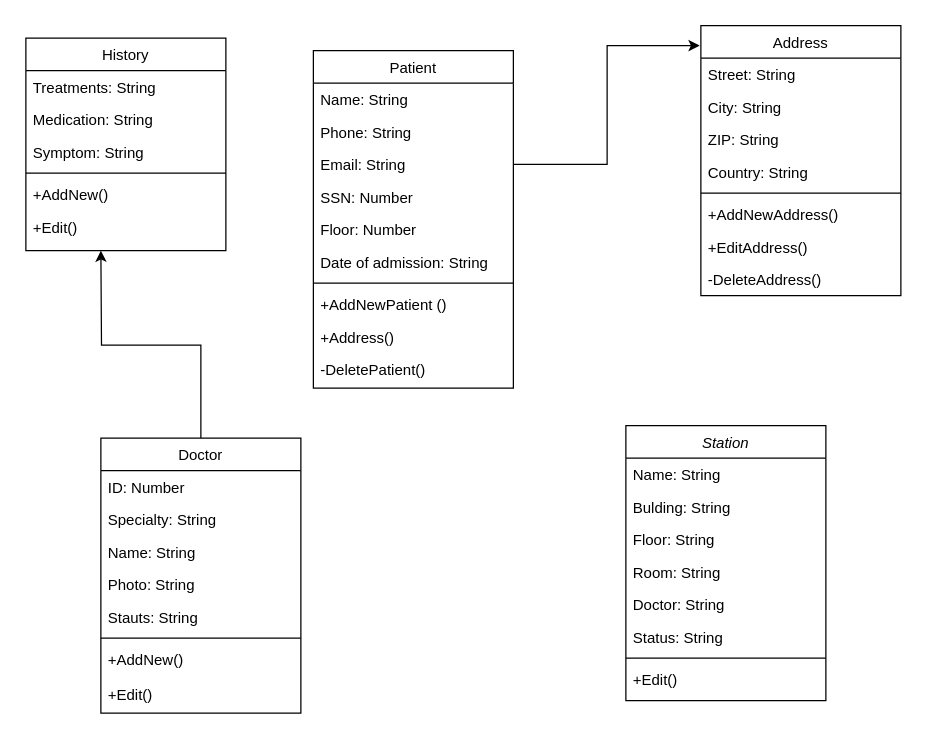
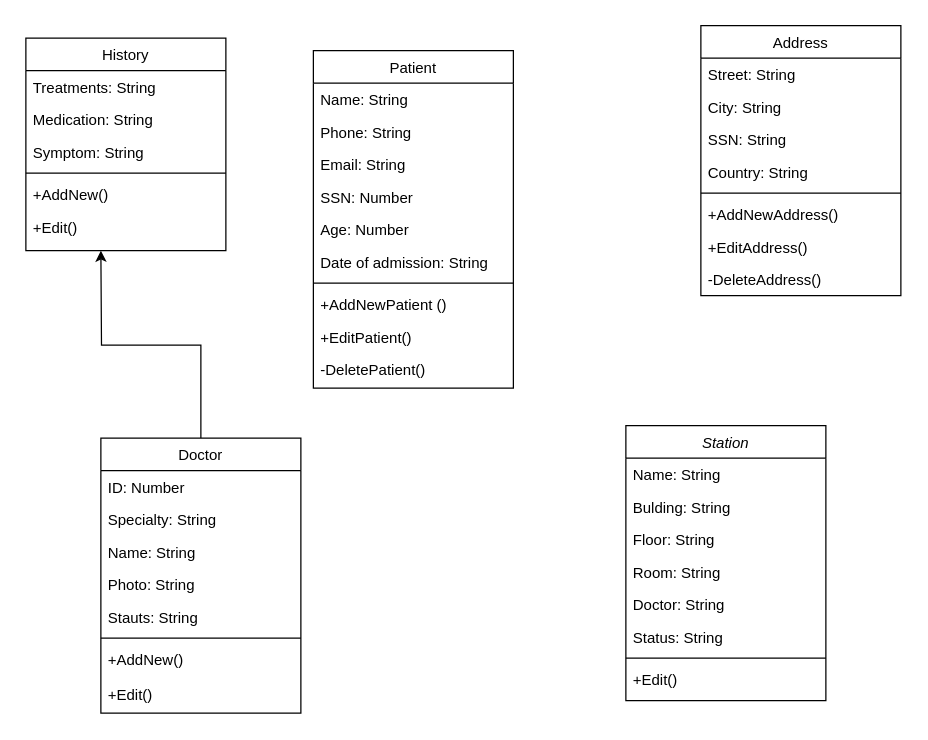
- <mxCell id="22" style="edgeStyle=orthogonalEdgeStyle;rounded=0;orthogonalLoop=1;jettySize=auto;html=1;entryX=-0.006;entryY=0.074;entryDx=0;entryDy=0;entryPerimeter=0;" edge="1" parent="1" source="5" target="13"><mxGeometry relative="1" as="geometry" /></mxCell>
- <mxCell id="16" value="ZIP: String" style="text;align=left;verticalAlign=top;spacingLeft=4;spacingRight=4;overflow=hidden;rotatable=0;points=[[0,0.5],[1,0.5]];portConstraint=eastwest;rounded=0;shadow=0;html=0;" parent="13" vertex="1"><mxGeometry y="78" width="160" height="26" as="geometry" /></mxCell>
+ <mxCell id="16" value="SSN: String" style="text;align=left;verticalAlign=top;spacingLeft=4;spacingRight=4;overflow=hidden;rotatable=0;points=[[0,0.5],[1,0.5]];portConstraint=eastwest;rounded=0;shadow=0;html=0;" parent="13" vertex="1"><mxGeometry y="78" width="160" height="26" as="geometry" /></mxCell>
- <mxCell id="7" value="Floor: Number" style="text;align=left;verticalAlign=top;spacingLeft=4;spacingRight=4;overflow=hidden;rotatable=0;points=[[0,0.5],[1,0.5]];portConstraint=eastwest;rounded=0;shadow=0;html=0;" vertex="1" parent="2"><mxGeometry y="130" width="160" height="26" as="geometry" /></mxCell>
+ <mxCell id="7" value="Age: Number" style="text;align=left;verticalAlign=top;spacingLeft=4;spacingRight=4;overflow=hidden;rotatable=0;points=[[0,0.5],[1,0.5]];portConstraint=eastwest;rounded=0;shadow=0;html=0;" vertex="1" parent="2"><mxGeometry y="130" width="160" height="26" as="geometry" /></mxCell>
- <mxCell id="11" value="+Address()" style="text;align=left;verticalAlign=top;spacingLeft=4;spacingRight=4;overflow=hidden;rotatable=0;points=[[0,0.5],[1,0.5]];portConstraint=eastwest;" vertex="1" parent="2"><mxGeometry y="216" width="160" height="26" as="geometry" /></mxCell>
+ <mxCell id="11" value="+EditPatient()" style="text;align=left;verticalAlign=top;spacingLeft=4;spacingRight=4;overflow=hidden;rotatable=0;points=[[0,0.5],[1,0.5]];portConstraint=eastwest;" vertex="1" parent="2"><mxGeometry y="216" width="160" height="26" as="geometry" /></mxCell>
